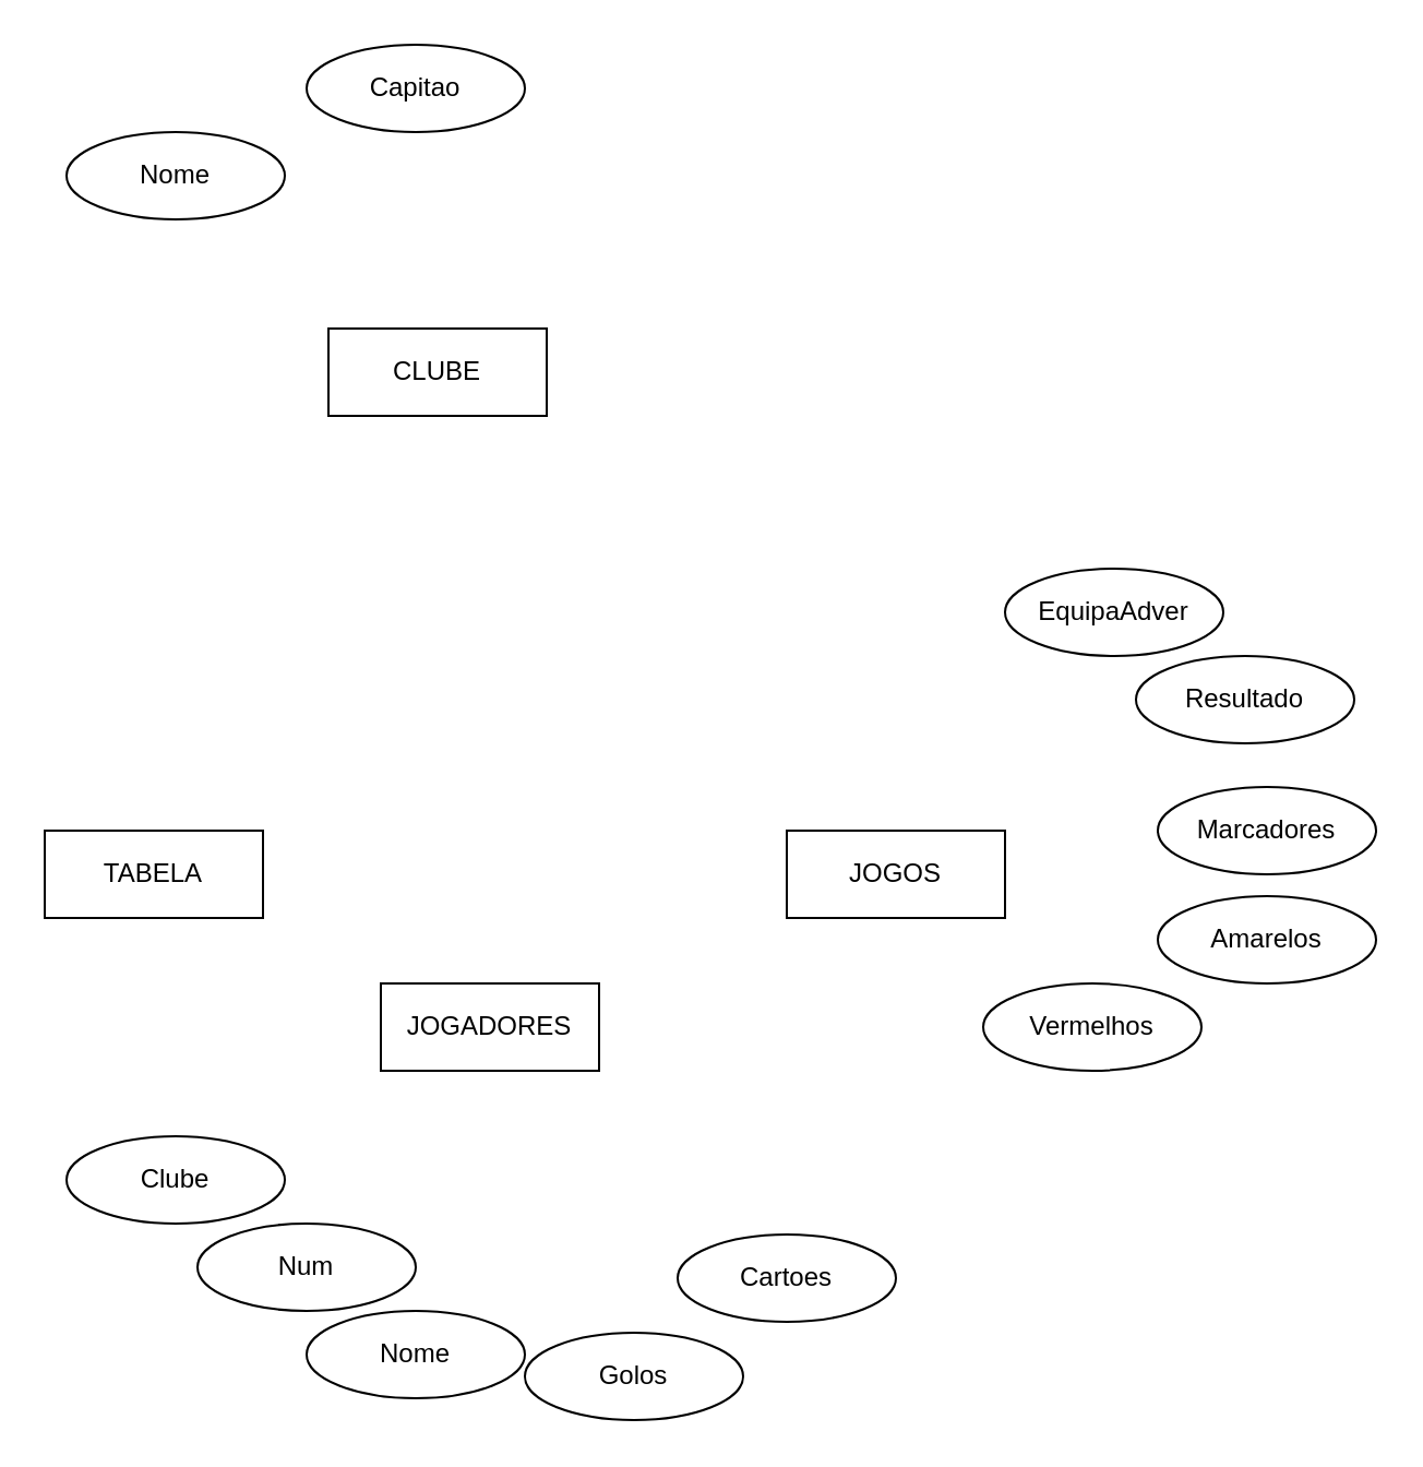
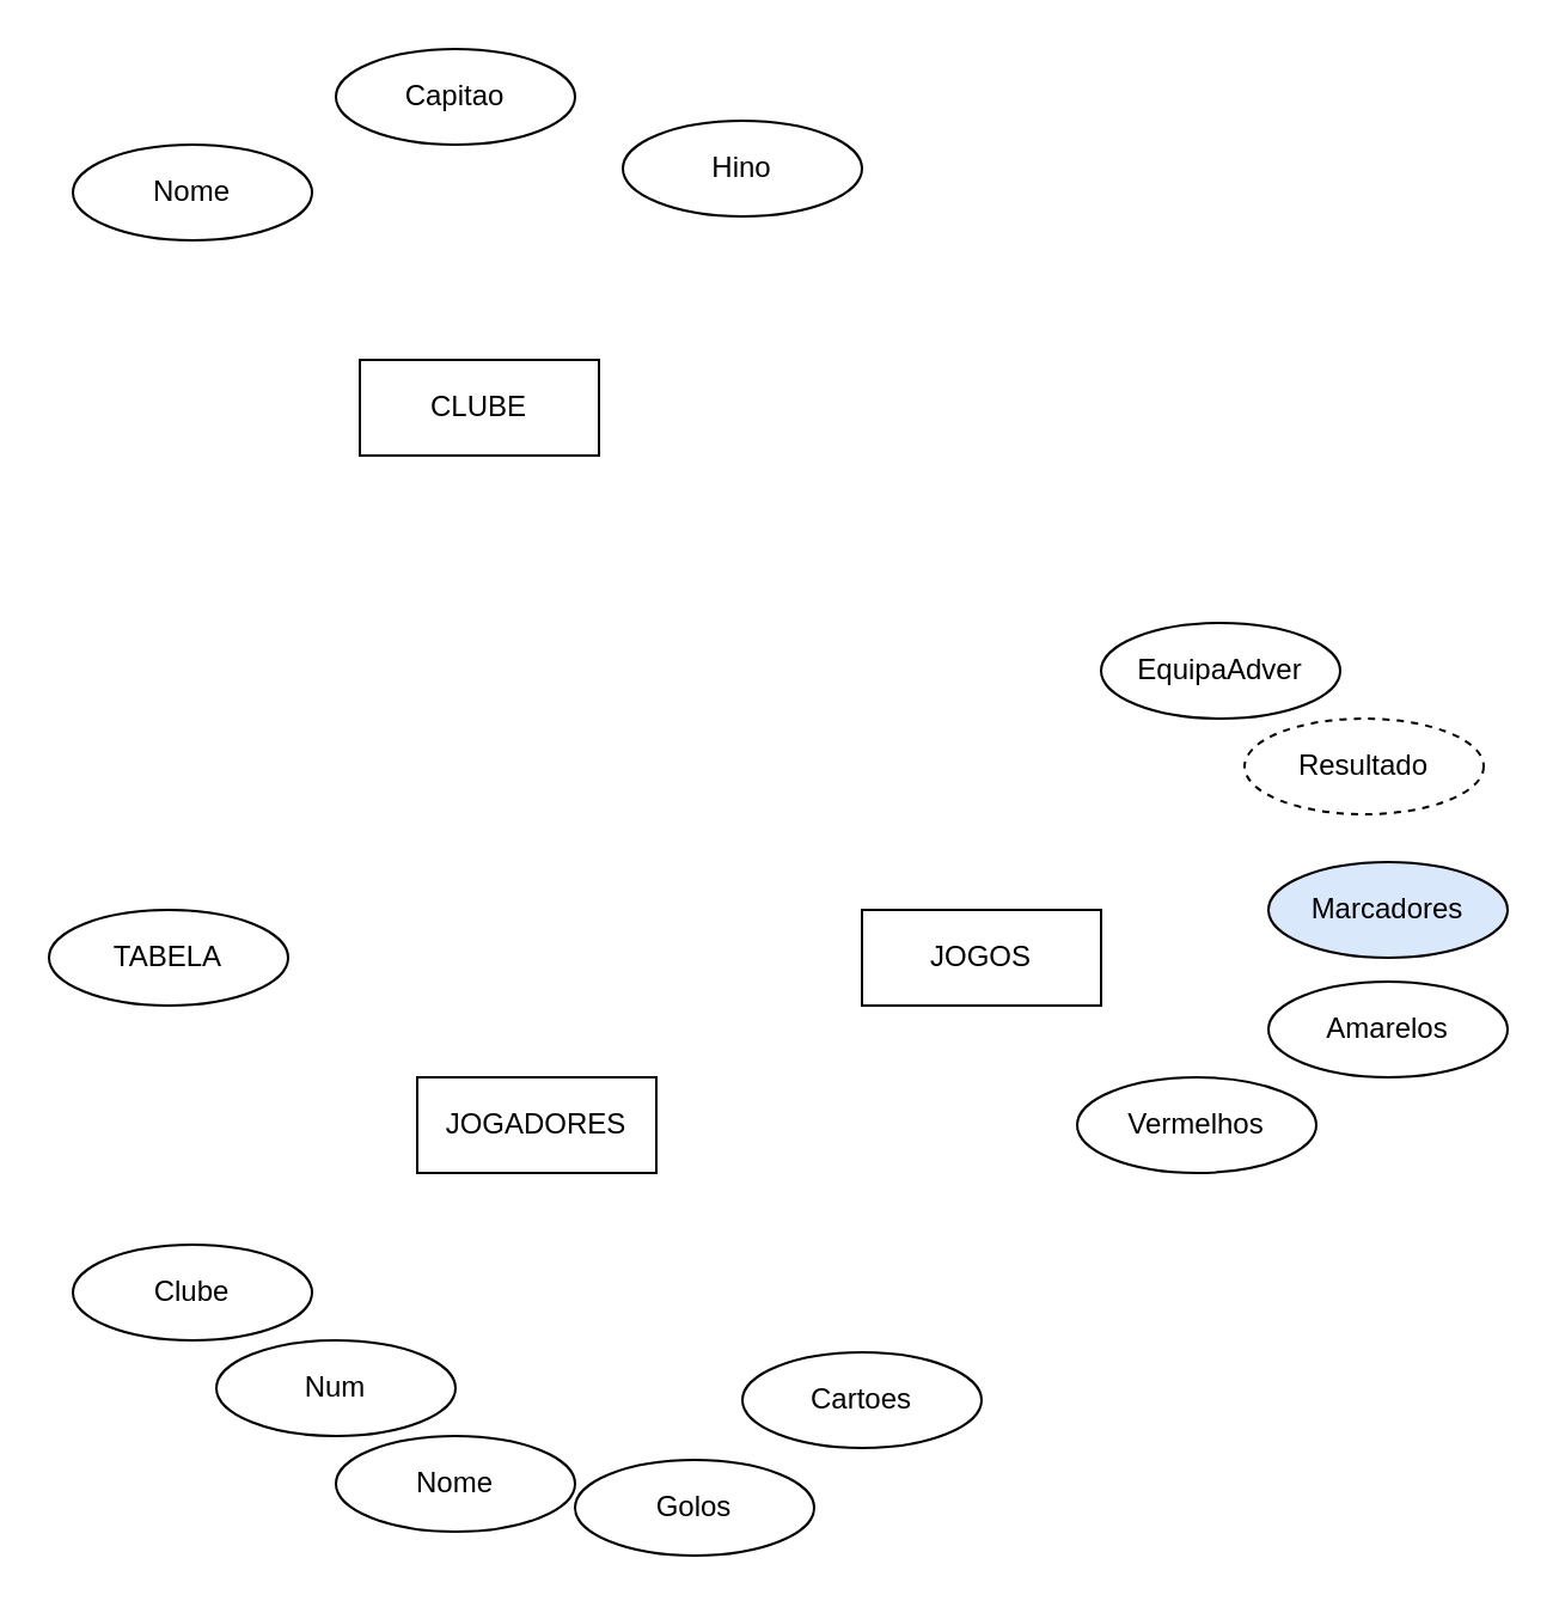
+ <mxCell id="8" value="Hino" style="ellipse;whiteSpace=wrap;html=1;align=center;" vertex="1" parent="1"><mxGeometry x="260" y="50" width="100" height="40" as="geometry" /></mxCell>
- <mxCell id="15" value="Resultado" style="ellipse;whiteSpace=wrap;html=1;align=center;" vertex="1" parent="1"><mxGeometry x="520" y="300" width="100" height="40" as="geometry" /></mxCell>
+ <mxCell id="15" value="Resultado" style="ellipse;whiteSpace=wrap;html=1;align=center;dashed=1;" vertex="1" parent="1"><mxGeometry x="520" y="300" width="100" height="40" as="geometry" /></mxCell>
- <mxCell id="16" value="Marcadores" style="ellipse;whiteSpace=wrap;html=1;align=center;" vertex="1" parent="1"><mxGeometry x="530" y="360" width="100" height="40" as="geometry" /></mxCell>
+ <mxCell id="16" value="Marcadores" style="ellipse;whiteSpace=wrap;html=1;align=center;fillColor=#dae8fc;" vertex="1" parent="1"><mxGeometry x="530" y="360" width="100" height="40" as="geometry" /></mxCell>
- <mxCell id="5" value="TABELA" style="whiteSpace=wrap;html=1;align=center;" vertex="1" parent="1"><mxGeometry x="20" y="380" width="100" height="40" as="geometry" /></mxCell>
+ <mxCell id="5" value="TABELA" style="ellipse;whiteSpace=wrap;html=1;align=center;" vertex="1" parent="1"><mxGeometry x="20" y="380" width="100" height="40" as="geometry" /></mxCell>
